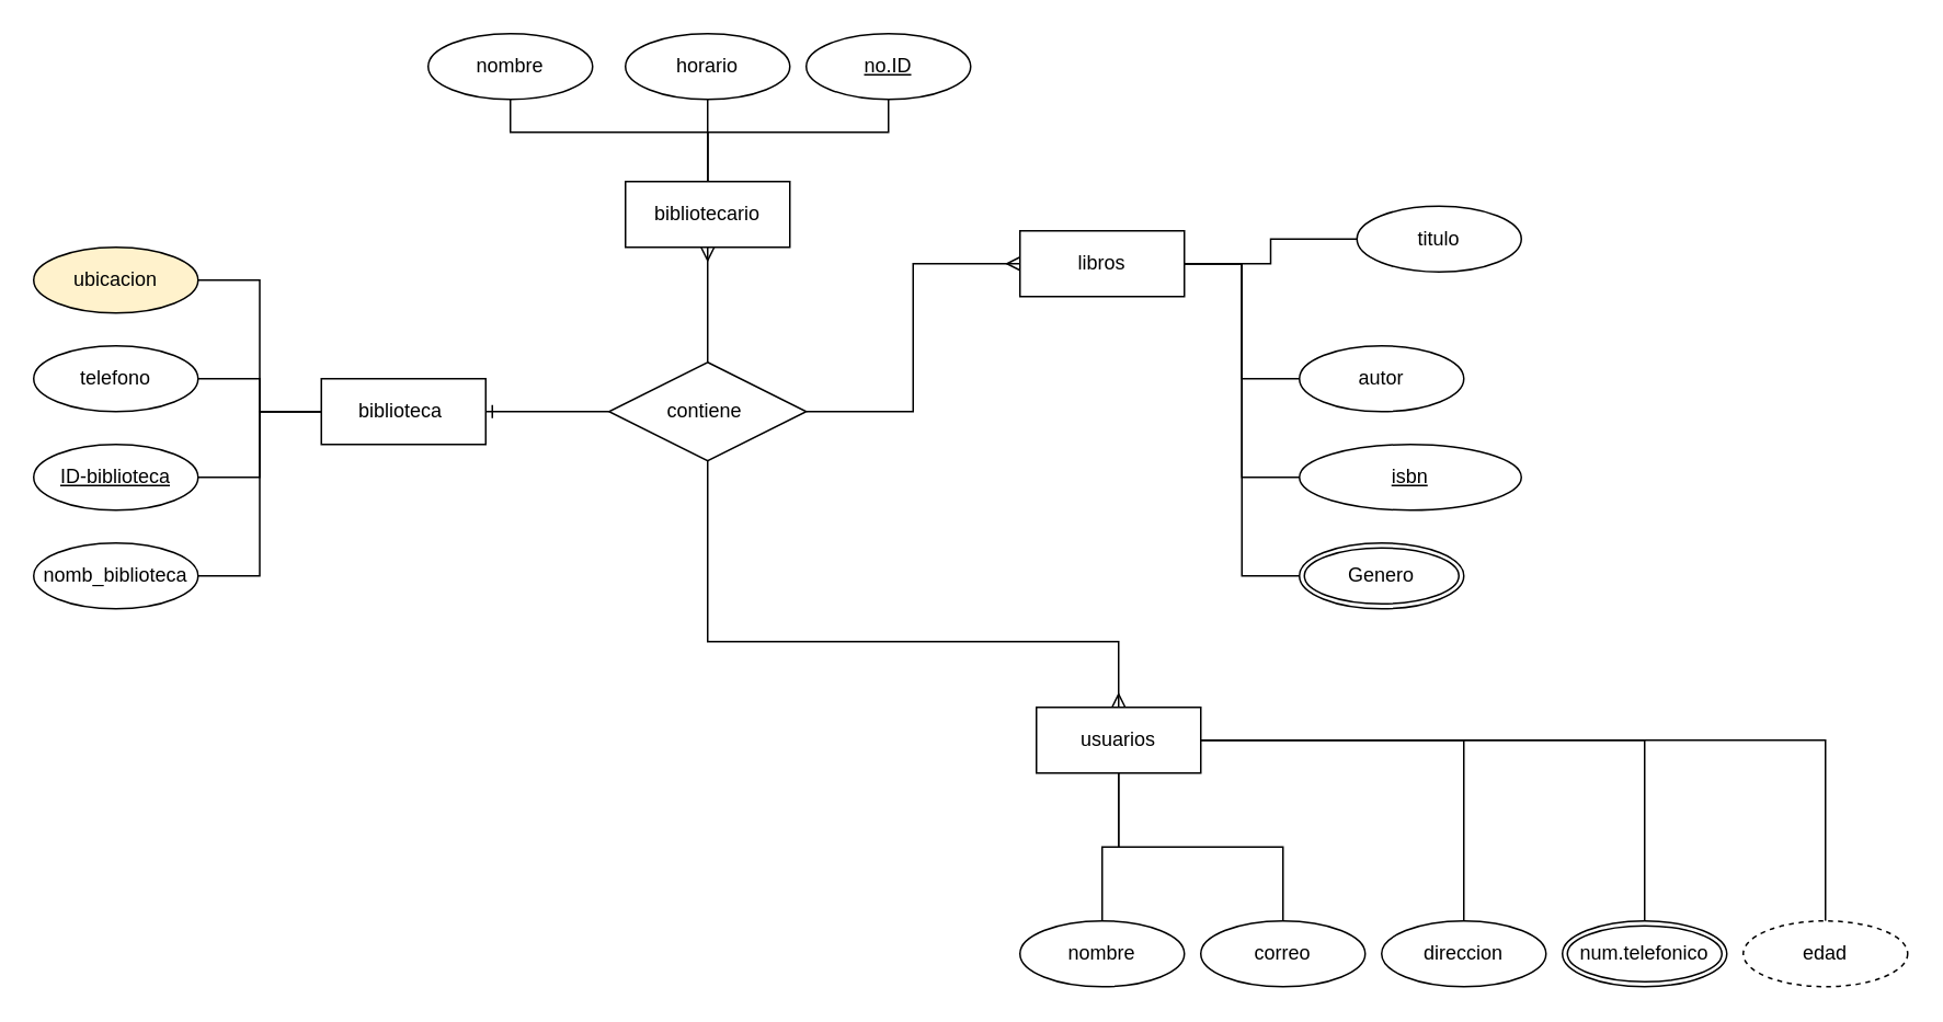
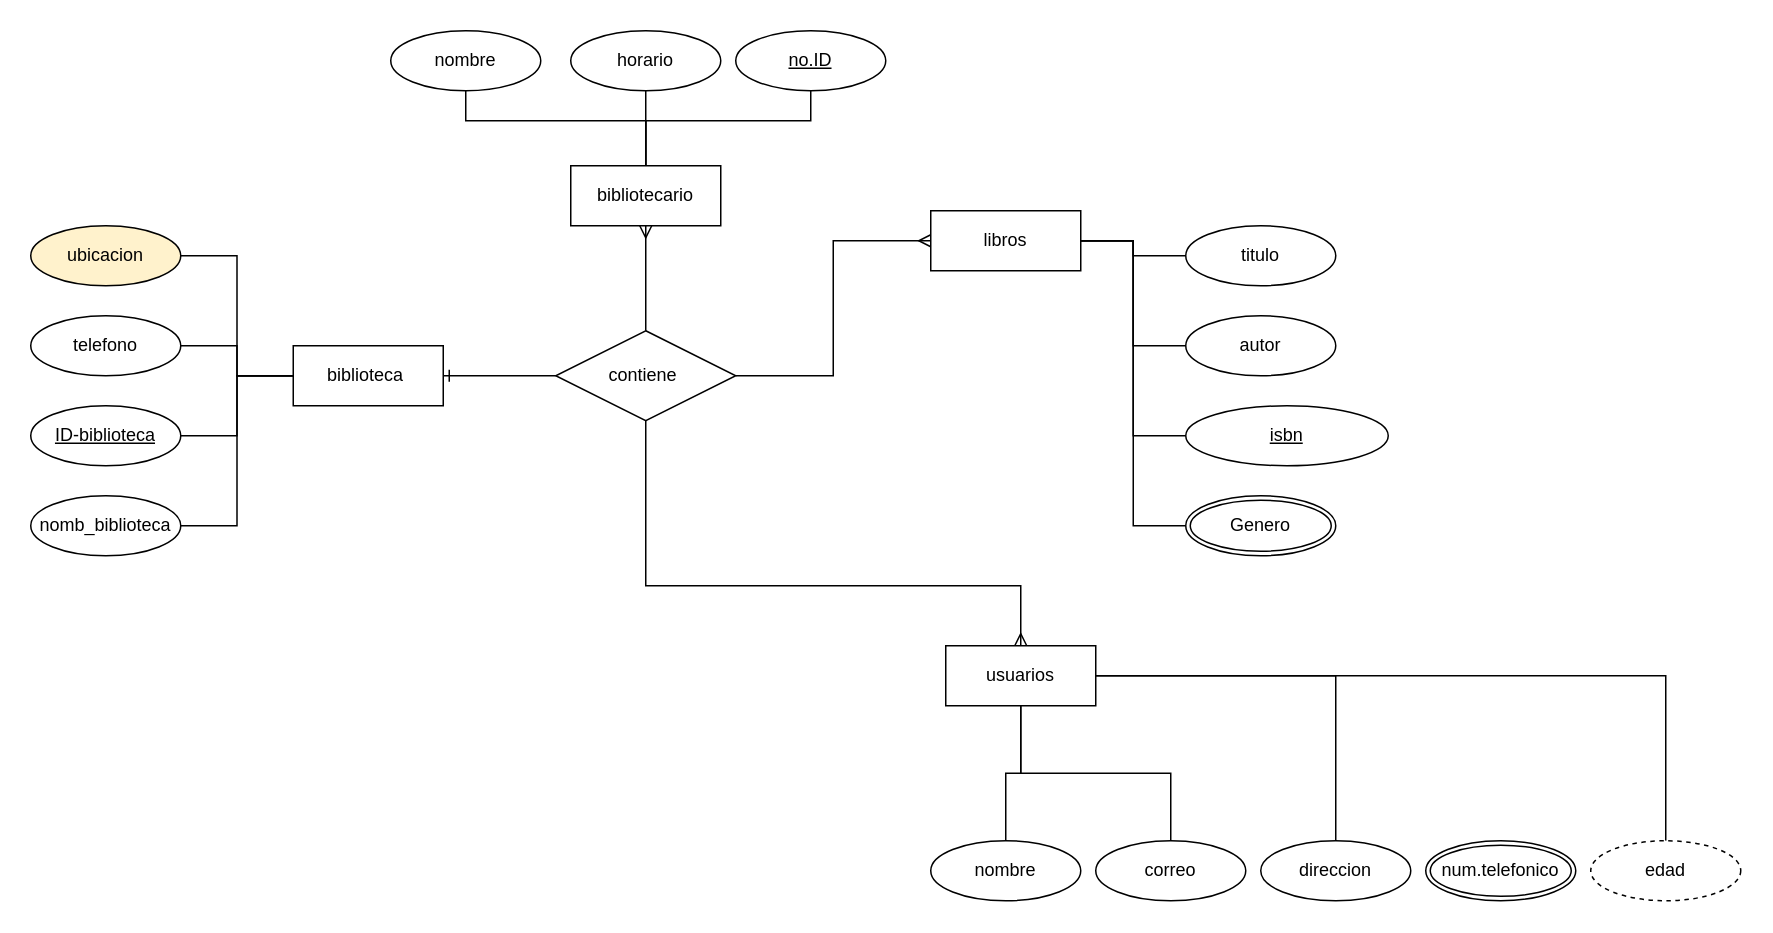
- <mxCell id="28" value="titulo" style="ellipse;whiteSpace=wrap;html=1;align=center;" parent="1" vertex="1"><mxGeometry x="825" y="125" width="100" height="40" as="geometry" /></mxCell>
+ <mxCell id="28" value="titulo" style="ellipse;whiteSpace=wrap;html=1;align=center;" parent="1" vertex="1"><mxGeometry x="790" y="150" width="100" height="40" as="geometry" /></mxCell>
- <mxCell id="25" style="edgeStyle=orthogonalEdgeStyle;rounded=0;orthogonalLoop=1;jettySize=auto;html=1;entryX=0.5;entryY=0;entryDx=0;entryDy=0;endArrow=none;endFill=0;" parent="1" source="27" target="35" edge="1"><mxGeometry relative="1" as="geometry" /></mxCell>
